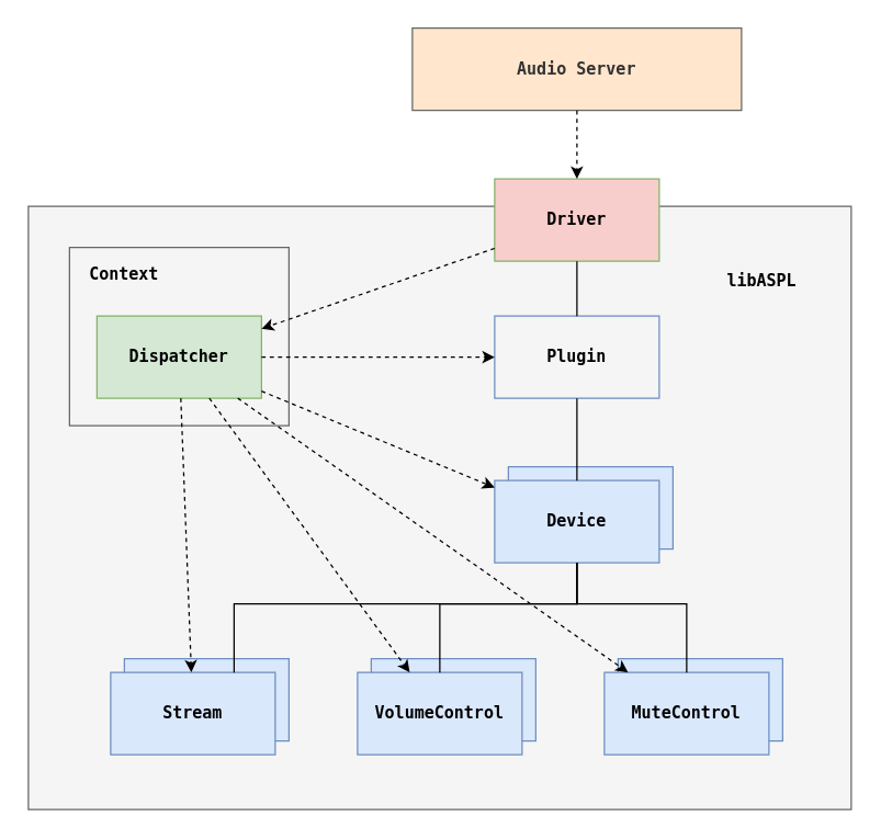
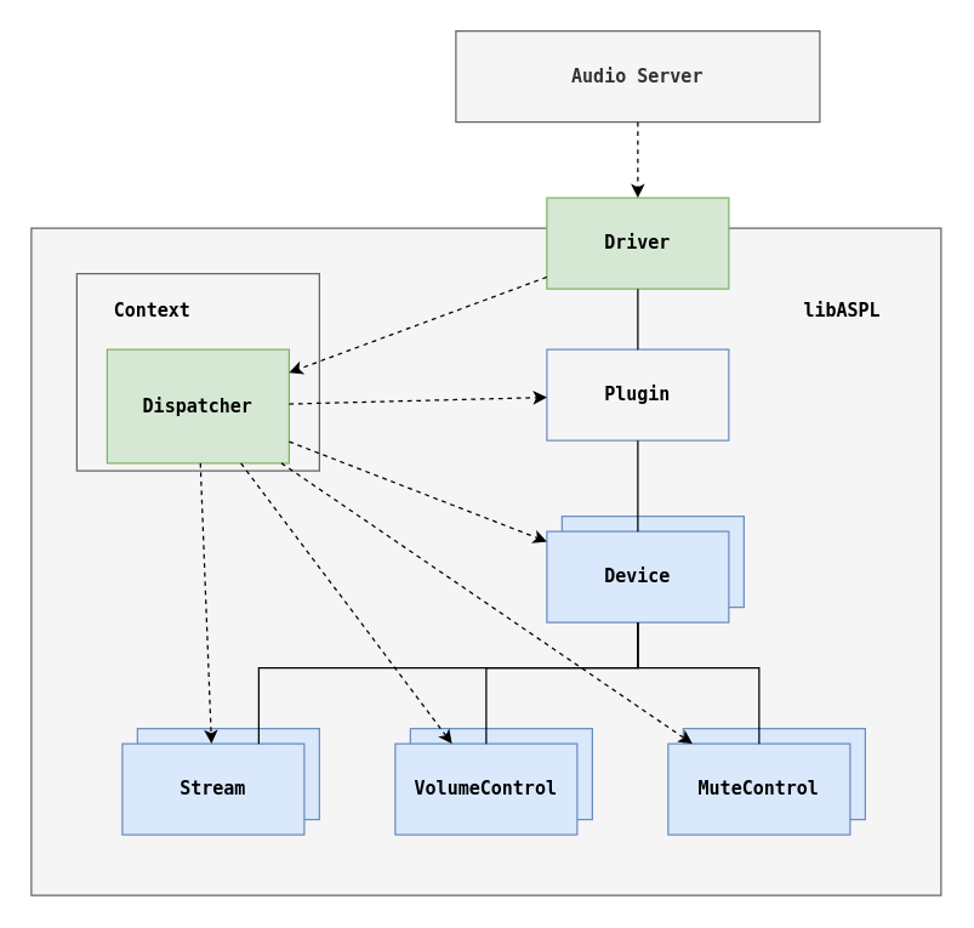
- <mxCell id="25" value="Audio Server" style="rounded=0;whiteSpace=wrap;html=1;fontFamily=monospace;fillColor=#ffe6cc;strokeColor=#666666;fontColor=#333333;fontStyle=1;" vertex="1" parent="1"><mxGeometry x="300" y="20" width="240" height="60" as="geometry" /></mxCell>
+ <mxCell id="25" value="Audio Server" style="rounded=0;whiteSpace=wrap;html=1;fontFamily=monospace;fillColor=#f5f5f5;strokeColor=#666666;fontColor=#333333;fontStyle=1" vertex="1" parent="1"><mxGeometry x="300" y="20" width="240" height="60" as="geometry" /></mxCell>
- <mxCell id="13" value="Driver" style="rounded=0;whiteSpace=wrap;html=1;fillColor=#f8cecc;strokeColor=#82b366;fontFamily=monospace;fontStyle=1;" vertex="1" parent="1"><mxGeometry x="360" y="130" width="120" height="60" as="geometry" /></mxCell>
+ <mxCell id="13" value="Driver" style="rounded=0;whiteSpace=wrap;html=1;fillColor=#d5e8d4;strokeColor=#82b366;fontFamily=monospace;fontStyle=1" vertex="1" parent="1"><mxGeometry x="360" y="130" width="120" height="60" as="geometry" /></mxCell>
- <mxCell id="27" value="Context" style="text;html=1;strokeColor=none;fillColor=none;align=center;verticalAlign=middle;whiteSpace=wrap;rounded=0;fontFamily=monospace;fontStyle=1" vertex="1" parent="1"><mxGeometry x="70" y="190" width="40" height="20" as="geometry" /></mxCell>
+ <mxCell id="27" value="Context" style="text;html=1;strokeColor=none;fillColor=none;align=center;verticalAlign=middle;whiteSpace=wrap;rounded=0;fontFamily=monospace;fontStyle=1" vertex="1" parent="1"><mxGeometry x="80" y="195" width="40" height="20" as="geometry" /></mxCell>
- <mxCell id="14" value="Dispatcher" style="rounded=0;whiteSpace=wrap;html=1;fillColor=#d5e8d4;strokeColor=#82b366;fontFamily=monospace;fontStyle=1" vertex="1" parent="1"><mxGeometry x="70" y="230" width="120" height="60" as="geometry" /></mxCell>
+ <mxCell id="14" value="Dispatcher" style="rounded=0;whiteSpace=wrap;html=1;fillColor=#d5e8d4;strokeColor=#82b366;fontFamily=monospace;fontStyle=1" vertex="1" parent="1"><mxGeometry x="70" y="230" width="120" height="75" as="geometry" /></mxCell>
